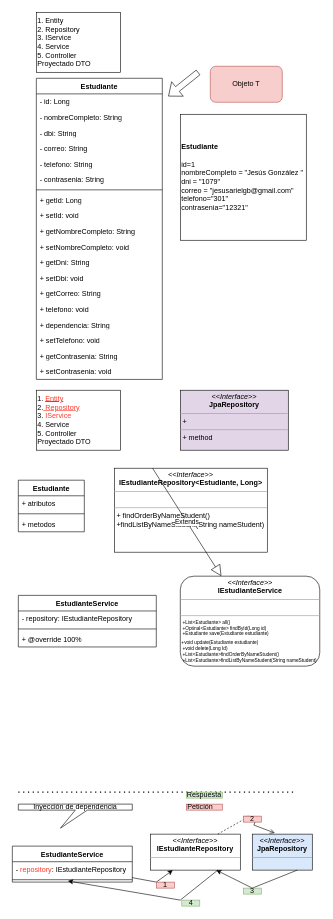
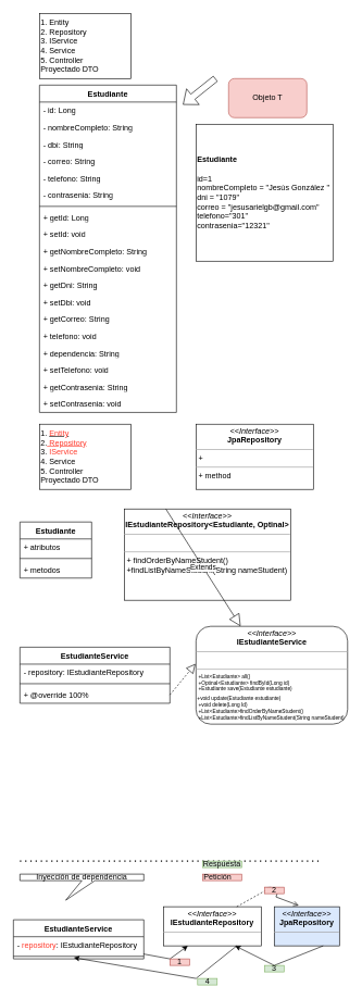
- <mxCell id="24" value="Objeto T" style="rounded=1;whiteSpace=wrap;html=1;fillColor=#f8cecc;strokeColor=#b85450;" vertex="1" parent="1"><mxGeometry x="350" y="110" width="120" height="60" as="geometry" /></mxCell>
+ <mxCell id="24" value="Objeto T" style="rounded=1;whiteSpace=wrap;html=1;fillColor=#f8cecc;strokeColor=#b85450;" vertex="1" parent="1"><mxGeometry x="350" y="120" width="120" height="60" as="geometry" /></mxCell>
- <mxCell id="32" value="&lt;p style=&quot;margin:0px;margin-top:4px;text-align:center;&quot;&gt;&lt;i&gt;&amp;lt;&amp;lt;Interface&amp;gt;&amp;gt;&lt;/i&gt;&lt;br&gt;&lt;b&gt;JpaRepository&lt;/b&gt;&lt;/p&gt;&lt;hr size=&quot;1&quot;&gt;&lt;p style=&quot;margin:0px;margin-left:4px;&quot;&gt;+&amp;nbsp;&lt;br&gt;&lt;/p&gt;&lt;hr size=&quot;1&quot;&gt;&lt;p style=&quot;margin:0px;margin-left:4px;&quot;&gt;+ method&lt;br&gt;&lt;/p&gt;" style="verticalAlign=top;align=left;overflow=fill;fontSize=12;fontFamily=Helvetica;html=1;whiteSpace=wrap;fillColor=#e1d5e7;" vertex="1" parent="1"><mxGeometry x="300" y="650" width="180" height="100" as="geometry" /></mxCell>
+ <mxCell id="32" value="&lt;p style=&quot;margin:0px;margin-top:4px;text-align:center;&quot;&gt;&lt;i&gt;&amp;lt;&amp;lt;Interface&amp;gt;&amp;gt;&lt;/i&gt;&lt;br&gt;&lt;b&gt;JpaRepository&lt;/b&gt;&lt;/p&gt;&lt;hr size=&quot;1&quot;&gt;&lt;p style=&quot;margin:0px;margin-left:4px;&quot;&gt;+&amp;nbsp;&lt;br&gt;&lt;/p&gt;&lt;hr size=&quot;1&quot;&gt;&lt;p style=&quot;margin:0px;margin-left:4px;&quot;&gt;+ method&lt;br&gt;&lt;/p&gt;" style="verticalAlign=top;align=left;overflow=fill;fontSize=12;fontFamily=Helvetica;html=1;whiteSpace=wrap;" vertex="1" parent="1"><mxGeometry x="300" y="650" width="180" height="100" as="geometry" /></mxCell>
- <mxCell id="27" value="&lt;p style=&quot;margin:0px;margin-top:4px;text-align:center;&quot;&gt;&lt;i&gt;&amp;lt;&amp;lt;Interface&amp;gt;&amp;gt;&lt;/i&gt;&lt;br&gt;&lt;b&gt;IEstudianteRepository&amp;lt;Estudiante, Long&amp;gt;&lt;/b&gt;&lt;/p&gt;&lt;hr size=&quot;1&quot;&gt;&lt;p style=&quot;margin:0px;margin-left:4px;&quot;&gt;&lt;br&gt;&lt;/p&gt;&lt;hr size=&quot;1&quot;&gt;&lt;p style=&quot;margin:0px;margin-left:4px;&quot;&gt;+&amp;nbsp;findOrderByNameStudent()&lt;/p&gt;&lt;p style=&quot;margin:0px;margin-left:4px;&quot;&gt;+findListByNameStudent(String&amp;nbsp;nameStudent&lt;span style=&quot;background-color: initial;&quot;&gt;)&lt;/span&gt;&lt;/p&gt;" style="verticalAlign=top;align=left;overflow=fill;fontSize=12;fontFamily=Helvetica;html=1;whiteSpace=wrap;" vertex="1" parent="1"><mxGeometry x="190" y="780" width="255" height="140" as="geometry" /></mxCell>
+ <mxCell id="27" value="&lt;p style=&quot;margin:0px;margin-top:4px;text-align:center;&quot;&gt;&lt;i&gt;&amp;lt;&amp;lt;Interface&amp;gt;&amp;gt;&lt;/i&gt;&lt;br&gt;&lt;b&gt;IEstudianteRepository&amp;lt;Estudiante, Optinal&amp;gt;&lt;/b&gt;&lt;/p&gt;&lt;hr size=&quot;1&quot;&gt;&lt;p style=&quot;margin:0px;margin-left:4px;&quot;&gt;&lt;br&gt;&lt;/p&gt;&lt;hr size=&quot;1&quot;&gt;&lt;p style=&quot;margin:0px;margin-left:4px;&quot;&gt;+&amp;nbsp;findOrderByNameStudent()&lt;/p&gt;&lt;p style=&quot;margin:0px;margin-left:4px;&quot;&gt;+findListByNameStudent(String&amp;nbsp;nameStudent&lt;span style=&quot;background-color: initial;&quot;&gt;)&lt;/span&gt;&lt;/p&gt;" style="verticalAlign=top;align=left;overflow=fill;fontSize=12;fontFamily=Helvetica;html=1;whiteSpace=wrap;" vertex="1" parent="1"><mxGeometry x="190" y="780" width="255" height="140" as="geometry" /></mxCell>
+ <mxCell id="41" value="" style="endArrow=block;dashed=1;endFill=0;endSize=12;html=1;rounded=0;exitX=1;exitY=0.5;exitDx=0;exitDy=0;entryX=-0.003;entryY=0.383;entryDx=0;entryDy=0;entryPerimeter=0;" edge="1" parent="1" source="38" target="34"><mxGeometry width="160" relative="1" as="geometry"><mxPoint x="190" y="1010" as="sourcePoint" /><mxPoint x="350" y="1010" as="targetPoint" /></mxGeometry></mxCell>
